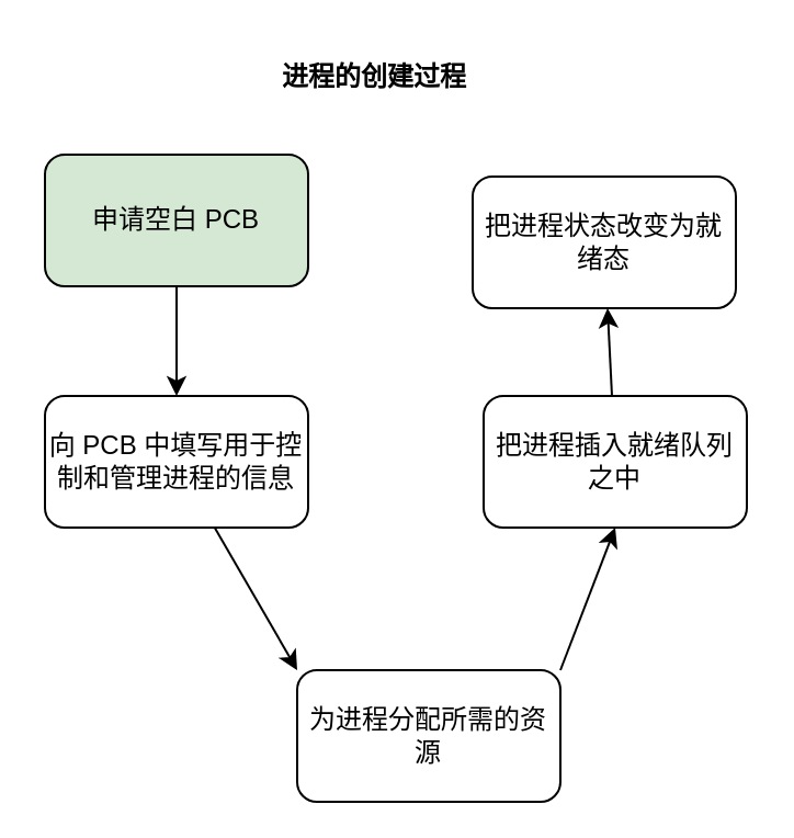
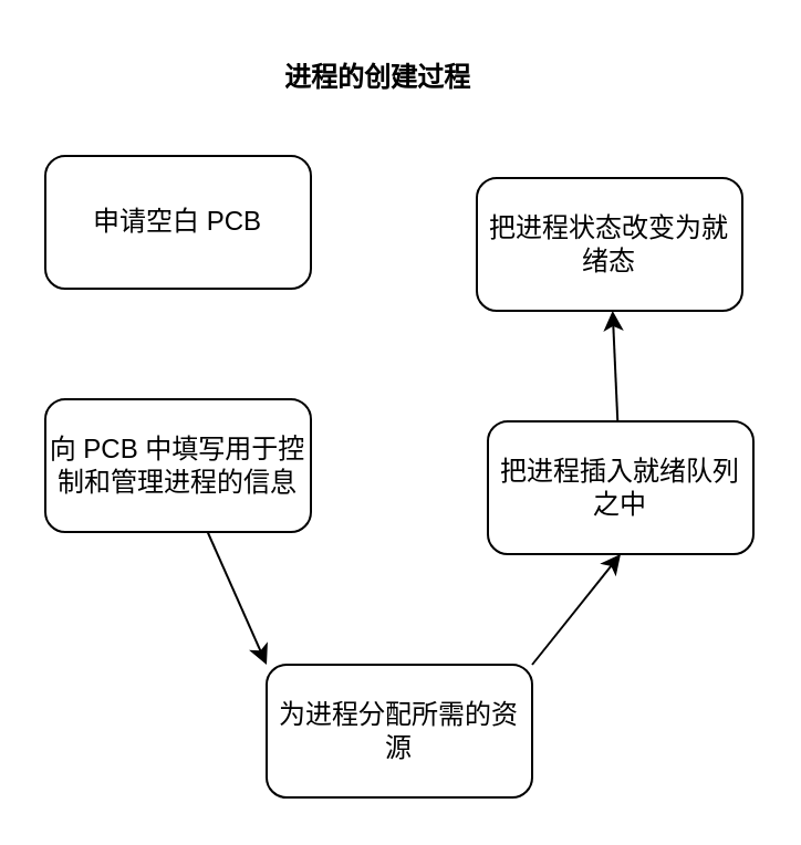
- <mxCell id="3" value="申请空白 PCB" style="rounded=1;whiteSpace=wrap;html=1;fillColor=#d5e8d4;" parent="1" vertex="1"><mxGeometry x="20" y="70" width="120" height="60" as="geometry" /></mxCell>
+ <mxCell id="3" value="申请空白 PCB" style="rounded=1;whiteSpace=wrap;html=1;" parent="1" vertex="1"><mxGeometry x="20" y="70" width="120" height="60" as="geometry" /></mxCell>
- <mxCell id="2" value="" style="edgeStyle=none;html=1;" parent="1" source="3" target="5" edge="1"><mxGeometry relative="1" as="geometry" /></mxCell>
- <mxCell id="10" value="把进程插入就绪队列之中" style="rounded=1;whiteSpace=wrap;html=1;" parent="1" vertex="1"><mxGeometry x="220" y="180" width="120" height="60" as="geometry" /></mxCell>
+ <mxCell id="10" value="把进程插入就绪队列之中" style="rounded=1;whiteSpace=wrap;html=1;" parent="1" vertex="1"><mxGeometry x="220" y="190" width="120" height="60" as="geometry" /></mxCell>
- <mxCell id="7" value="为进程分配所需的资源" style="rounded=1;whiteSpace=wrap;html=1;" parent="1" vertex="1"><mxGeometry x="135" y="305" width="120" height="60" as="geometry" /></mxCell>
+ <mxCell id="7" value="为进程分配所需的资源" style="rounded=1;whiteSpace=wrap;html=1;" parent="1" vertex="1"><mxGeometry x="120" y="300" width="120" height="60" as="geometry" /></mxCell>
